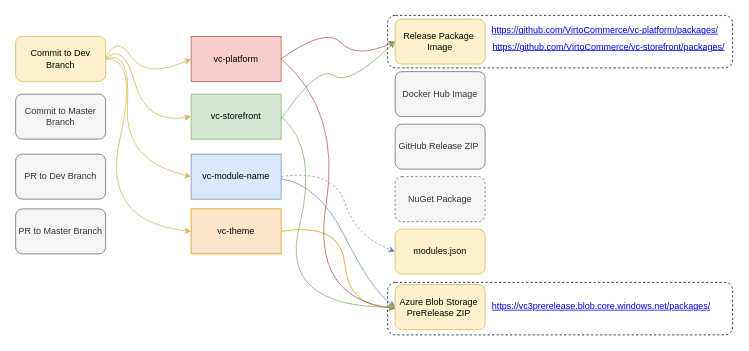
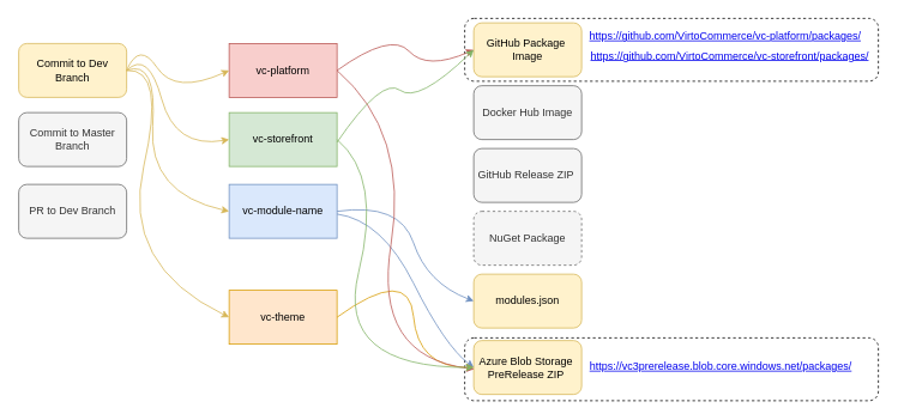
- <mxCell id="4" value="Release Package&amp;nbsp; Image" style="rounded=1;whiteSpace=wrap;html=1;fillColor=#fff2cc;strokeColor=#d6b656;" parent="1" vertex="1"><mxGeometry x="526" y="25" width="120" height="60" as="geometry" /></mxCell>
+ <mxCell id="4" value="GitHub Package&amp;nbsp; Image" style="rounded=1;whiteSpace=wrap;html=1;fillColor=#fff2cc;strokeColor=#d6b656;" parent="1" vertex="1"><mxGeometry x="526" y="25" width="120" height="60" as="geometry" /></mxCell>
- <mxCell id="29" value="" style="curved=1;endArrow=classic;html=1;exitX=1;exitY=0.5;exitDx=0;exitDy=0;entryX=0;entryY=0.5;entryDx=0;entryDy=0;strokeColor=#6c8ebf;fillColor=#dae8fc;dashed=1;" parent="1" source="13" target="28" edge="1"><mxGeometry width="50" height="50" relative="1" as="geometry"><mxPoint x="384" y="248" as="sourcePoint" /><mxPoint x="534" y="419" as="targetPoint" /><Array as="points"><mxPoint x="444" y="225" /><mxPoint x="474" y="315" /></Array></mxGeometry></mxCell>
+ <mxCell id="29" value="" style="curved=1;endArrow=classic;html=1;exitX=1;exitY=0.5;exitDx=0;exitDy=0;entryX=0;entryY=0.5;entryDx=0;entryDy=0;strokeColor=#6c8ebf;fillColor=#dae8fc;" parent="1" source="13" target="28" edge="1"><mxGeometry width="50" height="50" relative="1" as="geometry"><mxPoint x="384" y="248" as="sourcePoint" /><mxPoint x="534" y="419" as="targetPoint" /><Array as="points"><mxPoint x="444" y="225" /><mxPoint x="474" y="315" /></Array></mxGeometry></mxCell>
- <mxCell id="24" value="PR to Master Branch" style="rounded=1;whiteSpace=wrap;html=1;fillColor=#f5f5f5;strokeColor=#666666;fontColor=#333333;" parent="1" vertex="1"><mxGeometry x="20" y="278" width="120" height="60" as="geometry" /></mxCell>
- <mxCell id="14" value="vc-theme" style="rounded=0;whiteSpace=wrap;html=1;fillColor=#ffe6cc;strokeColor=#d79b00;" parent="1" vertex="1"><mxGeometry x="254" y="278" width="120" height="60" as="geometry" /></mxCell>
+ <mxCell id="14" value="vc-theme" style="rounded=0;whiteSpace=wrap;html=1;fillColor=#ffe6cc;strokeColor=#d79b00;" parent="1" vertex="1"><mxGeometry x="254" y="323" width="120" height="60" as="geometry" /></mxCell>
